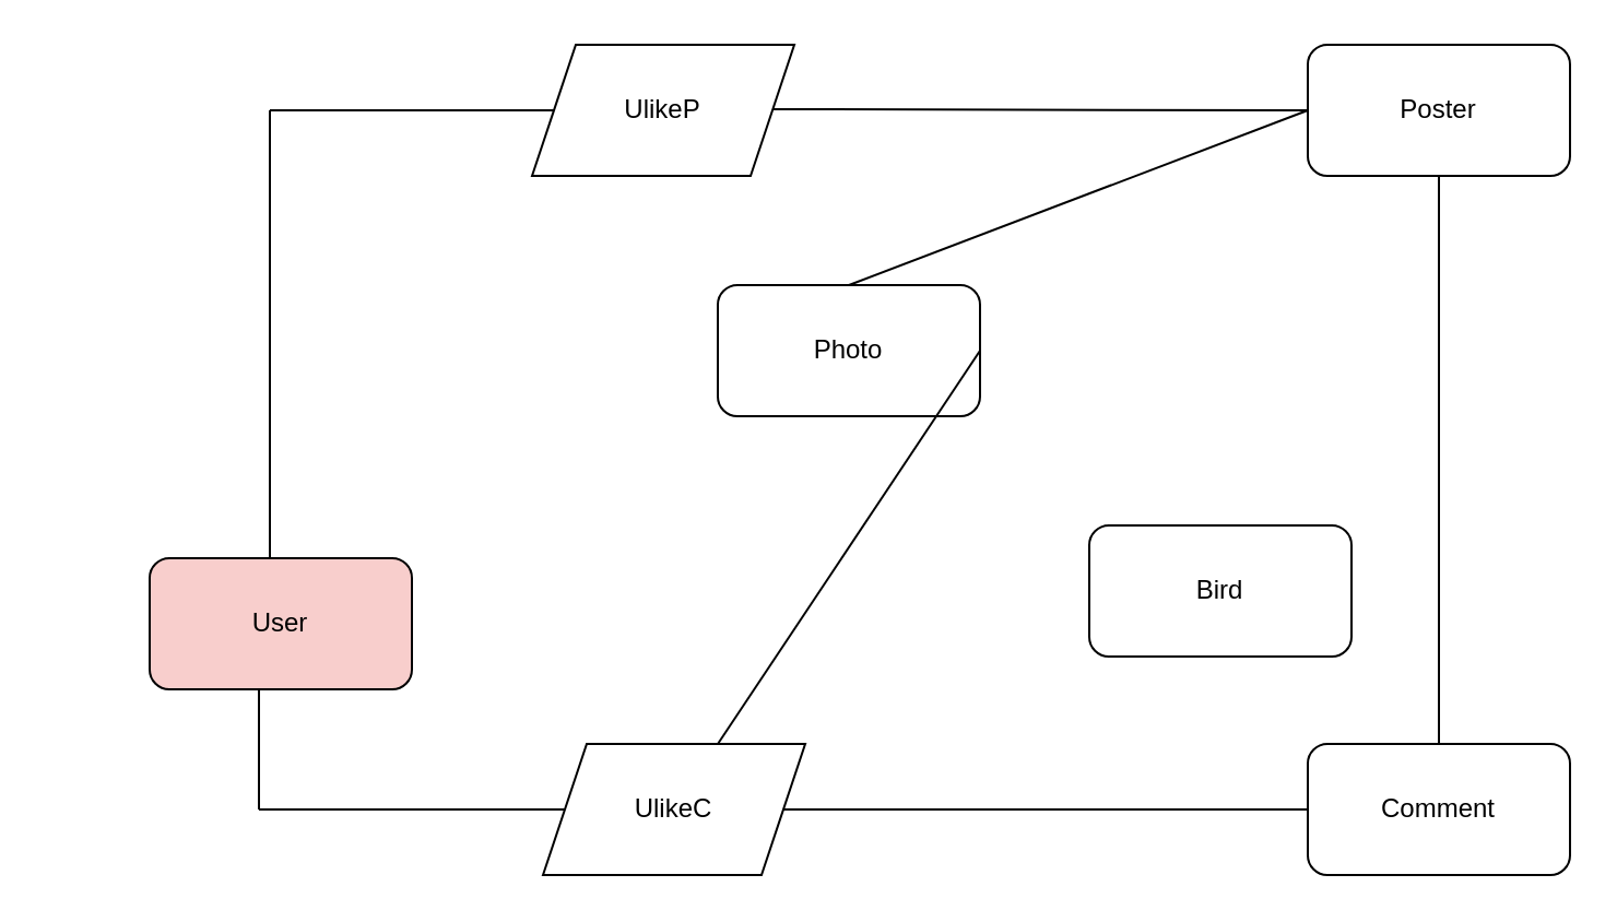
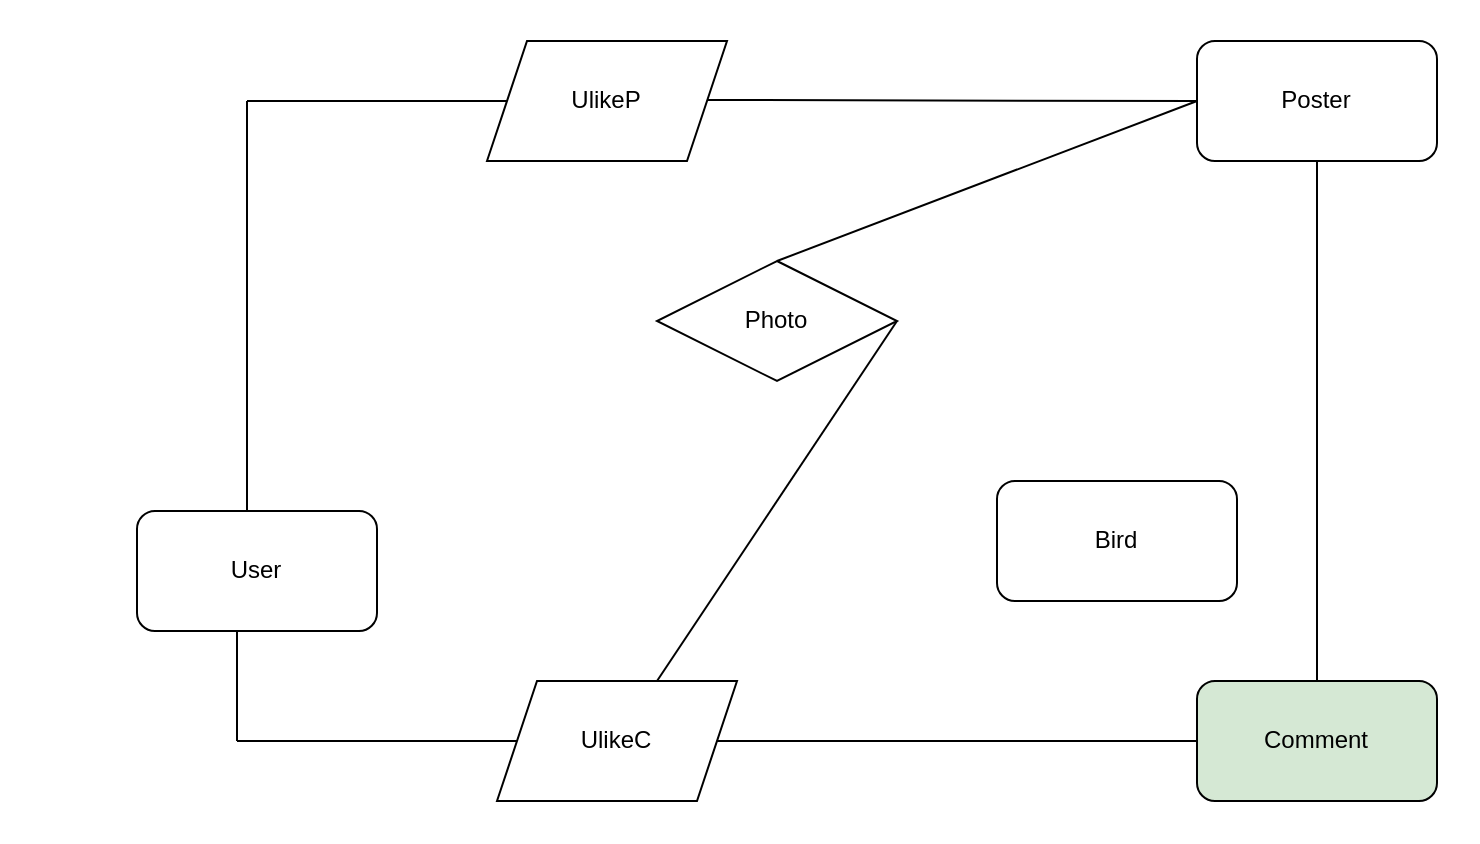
- <mxCell id="3" value="Photo" style="rounded=1;whiteSpace=wrap;html=1;" vertex="1" parent="1"><mxGeometry x="328" y="130" width="120" height="60" as="geometry" /></mxCell>
+ <mxCell id="3" value="Photo" style="rhombus;whiteSpace=wrap;html=1;" vertex="1" parent="1"><mxGeometry x="328" y="130" width="120" height="60" as="geometry" /></mxCell>
- <mxCell id="2" value="User" style="rounded=1;whiteSpace=wrap;html=1;fillColor=#f8cecc;" vertex="1" parent="1"><mxGeometry x="68" y="255" width="120" height="60" as="geometry" /></mxCell>
+ <mxCell id="2" value="User" style="rounded=1;whiteSpace=wrap;html=1;" vertex="1" parent="1"><mxGeometry x="68" y="255" width="120" height="60" as="geometry" /></mxCell>
- <mxCell id="5" value="Comment" style="rounded=1;whiteSpace=wrap;html=1;" vertex="1" parent="1"><mxGeometry x="598" y="340" width="120" height="60" as="geometry" /></mxCell>
+ <mxCell id="5" value="Comment" style="rounded=1;whiteSpace=wrap;html=1;fillColor=#d5e8d4;" vertex="1" parent="1"><mxGeometry x="598" y="340" width="120" height="60" as="geometry" /></mxCell>
